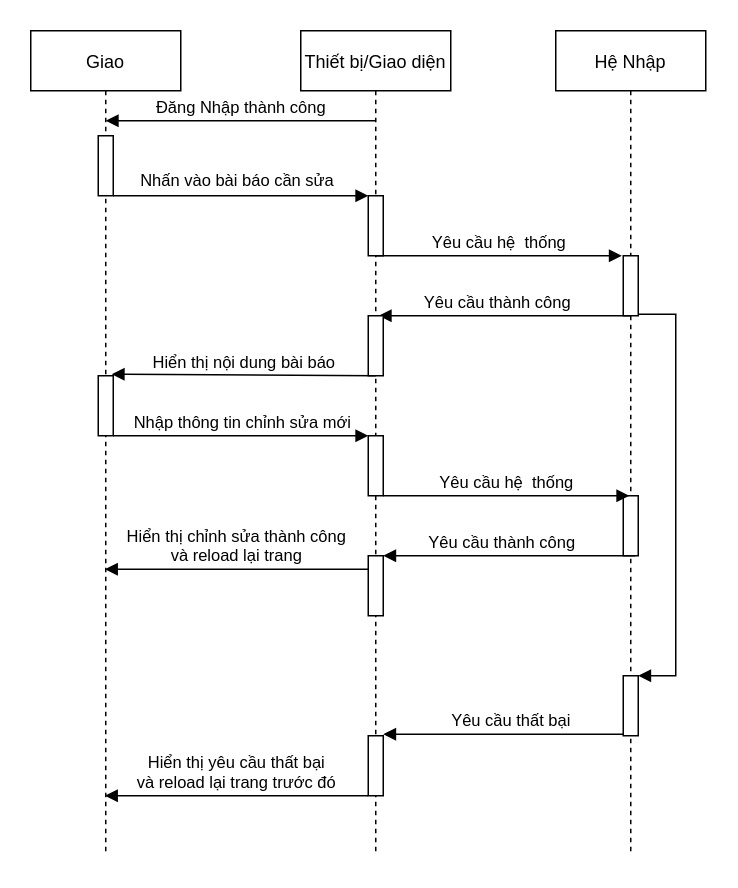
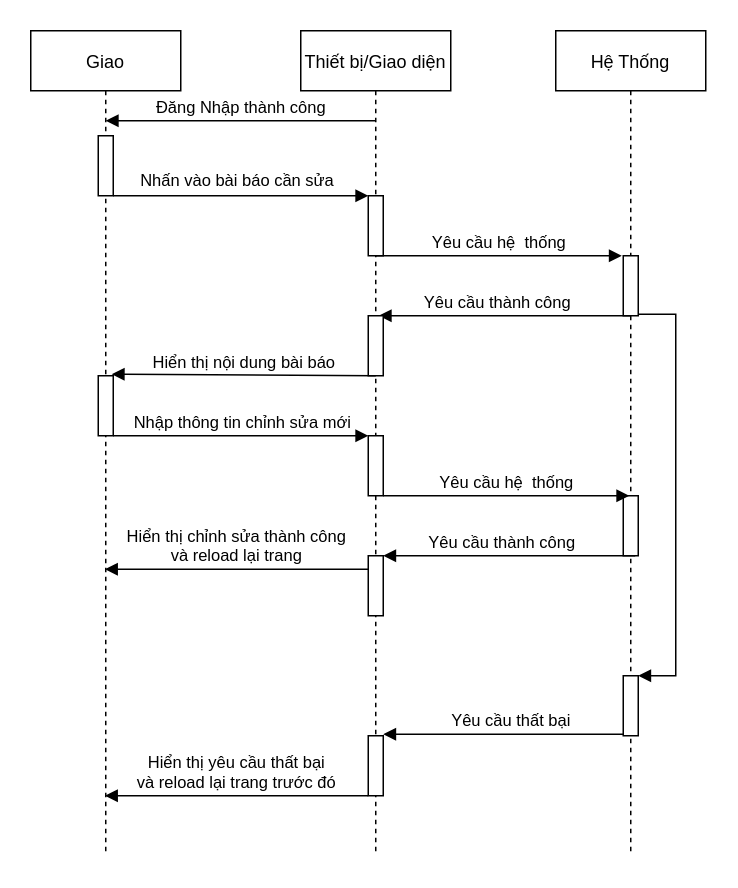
- <mxCell id="7" value="Hệ Nhập" style="shape=umlLifeline;perimeter=lifelinePerimeter;container=1;collapsible=0;recursiveResize=0;rounded=0;shadow=0;strokeWidth=1;" parent="1" vertex="1"><mxGeometry x="370" y="20" width="100" height="550" as="geometry" /></mxCell>
+ <mxCell id="7" value="Hệ Thống" style="shape=umlLifeline;perimeter=lifelinePerimeter;container=1;collapsible=0;recursiveResize=0;rounded=0;shadow=0;strokeWidth=1;" parent="1" vertex="1"><mxGeometry x="370" y="20" width="100" height="550" as="geometry" /></mxCell>
